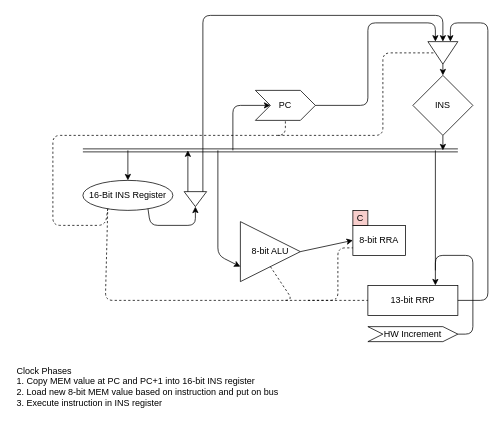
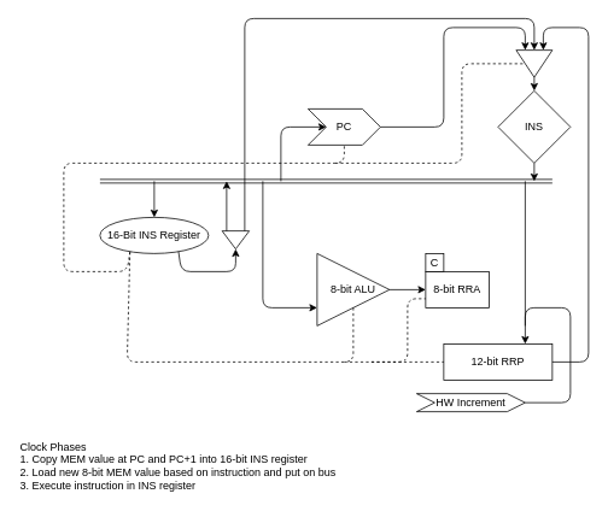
- <mxCell id="3" value="C" style="rounded=0;whiteSpace=wrap;html=1;fillColor=#f8cecc;" parent="1" vertex="1"><mxGeometry x="470" y="280" width="20" height="20" as="geometry" /></mxCell>
+ <mxCell id="3" value="C" style="rounded=0;whiteSpace=wrap;html=1;" parent="1" vertex="1"><mxGeometry x="470" y="280" width="20" height="20" as="geometry" /></mxCell>
- <mxCell id="5" value="8-bit ALU" style="triangle;whiteSpace=wrap;html=1;" parent="1" vertex="1"><mxGeometry x="320" y="295" width="80" height="80" as="geometry" /></mxCell>
+ <mxCell id="5" value="8-bit ALU" style="triangle;whiteSpace=wrap;html=1;" parent="1" vertex="1"><mxGeometry x="350" y="280" width="80" height="80" as="geometry" /></mxCell>
- <mxCell id="4" value="13-bit RRP" style="rounded=0;whiteSpace=wrap;html=1;" parent="1" vertex="1"><mxGeometry x="490" y="380" width="120" height="40" as="geometry" /></mxCell>
+ <mxCell id="4" value="12-bit RRP" style="rounded=0;whiteSpace=wrap;html=1;" parent="1" vertex="1"><mxGeometry x="490" y="380" width="120" height="40" as="geometry" /></mxCell>
- <mxCell id="26" value="HW Increment" style="shape=step;perimeter=stepPerimeter;whiteSpace=wrap;html=1;fixedSize=1;" parent="1" vertex="1"><mxGeometry x="490" y="435" width="120" height="20" as="geometry" /></mxCell>
+ <mxCell id="26" value="HW Increment" style="shape=step;perimeter=stepPerimeter;whiteSpace=wrap;html=1;fixedSize=1;" parent="1" vertex="1"><mxGeometry x="460" y="435" width="120" height="20" as="geometry" /></mxCell>
